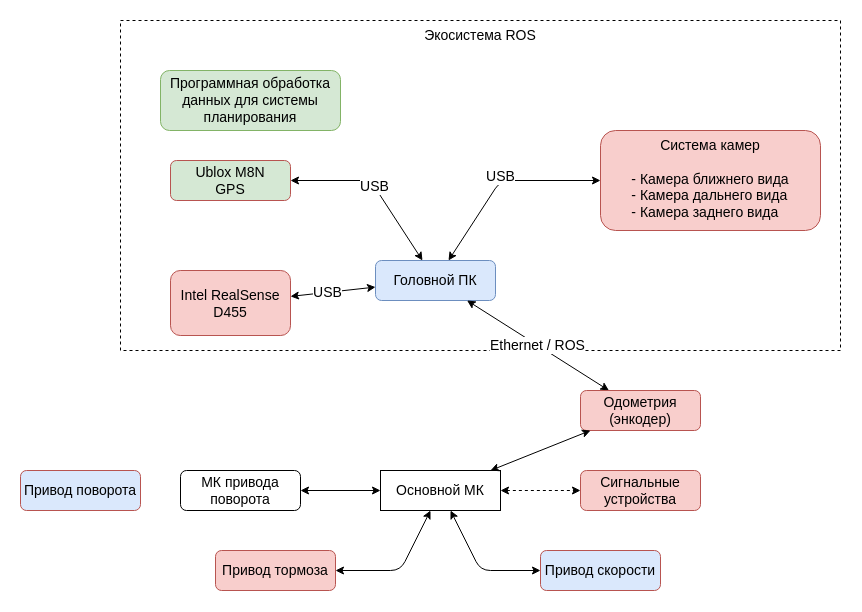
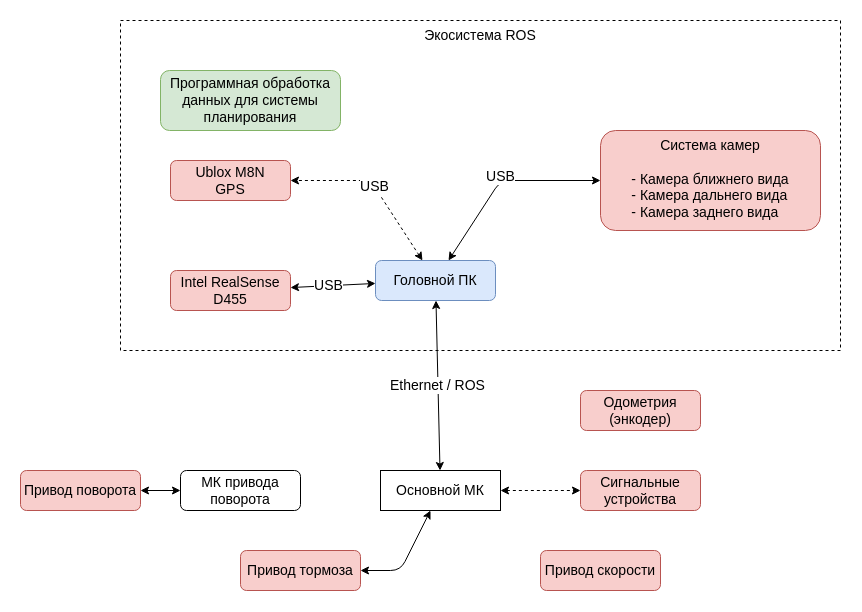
- <mxCell id="22" value="Ublox M8N&lt;br&gt;GPS" style="rounded=1;whiteSpace=wrap;html=1;fontSize=14;fillColor=#d5e8d4;strokeColor=#b85450;" parent="1" vertex="1"><mxGeometry x="170" y="160" width="120" height="40" as="geometry" /></mxCell>
+ <mxCell id="22" value="Ublox M8N&lt;br&gt;GPS" style="rounded=1;whiteSpace=wrap;html=1;fontSize=14;fillColor=#f8cecc;strokeColor=#b85450;" parent="1" vertex="1"><mxGeometry x="170" y="160" width="120" height="40" as="geometry" /></mxCell>
- <mxCell id="23" value="USB" style="endArrow=classic;startArrow=classic;html=1;fontSize=14;" parent="1" source="7" target="22" edge="1"><mxGeometry width="50" height="50" relative="1" as="geometry"><mxPoint x="450" y="280" as="sourcePoint" /><mxPoint x="450" y="80" as="targetPoint" /><Array as="points"><mxPoint x="370" y="180" /></Array></mxGeometry></mxCell>
+ <mxCell id="23" value="USB" style="endArrow=classic;startArrow=classic;html=1;fontSize=14;dashed=1;" parent="1" source="7" target="22" edge="1"><mxGeometry width="50" height="50" relative="1" as="geometry"><mxPoint x="450" y="280" as="sourcePoint" /><mxPoint x="450" y="80" as="targetPoint" /><Array as="points"><mxPoint x="370" y="180" /></Array></mxGeometry></mxCell>
- <mxCell id="20" value="Intel RealSense&lt;br&gt;D455" style="rounded=1;whiteSpace=wrap;html=1;fontSize=14;fillColor=#f8cecc;strokeColor=#b85450;" parent="1" vertex="1"><mxGeometry x="170" y="270" width="120" height="65" as="geometry" /></mxCell>
+ <mxCell id="20" value="Intel RealSense&lt;br&gt;D455" style="rounded=1;whiteSpace=wrap;html=1;fontSize=14;fillColor=#f8cecc;strokeColor=#b85450;" parent="1" vertex="1"><mxGeometry x="170" width="120" height="40" as="geometry" y="270" /></mxCell>
- <mxCell id="8" value="Ethernet / ROS" style="endArrow=classic;startArrow=classic;html=1;fontSize=14;" parent="1" source="7" target="17" edge="1"><mxGeometry width="50" height="50" relative="1" as="geometry"><mxPoint x="467.143" y="480" as="sourcePoint" /><mxPoint x="552.857" y="380" as="targetPoint" /></mxGeometry></mxCell>
+ <mxCell id="8" value="Ethernet / ROS" style="endArrow=classic;startArrow=classic;html=1;fontSize=14;" parent="1" source="7" target="5" edge="1"><mxGeometry width="50" height="50" relative="1" as="geometry"><mxPoint x="467.143" y="480" as="sourcePoint" /><mxPoint x="552.857" y="380" as="targetPoint" /></mxGeometry></mxCell>
- <mxCell id="18" value="" style="endArrow=classic;startArrow=classic;html=1;fontSize=14;" parent="1" source="5" target="17" edge="1"><mxGeometry width="50" height="50" relative="1" as="geometry"><mxPoint x="510" y="500" as="sourcePoint" /><mxPoint x="590" y="500" as="targetPoint" /></mxGeometry></mxCell>
- <mxCell id="13" value="Привод поворота" style="rounded=1;whiteSpace=wrap;html=1;fontSize=14;fillColor=#dae8fc;strokeColor=#b85450;" parent="1" vertex="1"><mxGeometry x="20" y="470" width="120" height="40" as="geometry" /></mxCell>
+ <mxCell id="13" value="Привод поворота" style="rounded=1;whiteSpace=wrap;html=1;fontSize=14;fillColor=#f8cecc;strokeColor=#b85450;" parent="1" vertex="1"><mxGeometry x="20" y="470" width="120" height="40" as="geometry" /></mxCell>
- <mxCell id="14" value="" style="endArrow=classic;startArrow=classic;html=1;fontSize=14;" parent="1" source="6" target="5" edge="1"><mxGeometry width="50" height="50" relative="1" as="geometry"><mxPoint x="467.143" y="480" as="sourcePoint" /><mxPoint x="552.857" y="380" as="targetPoint" /></mxGeometry></mxCell>
+ <mxCell id="14" value="" style="endArrow=classic;startArrow=classic;html=1;fontSize=14;" parent="1" source="6" target="13" edge="1"><mxGeometry width="50" height="50" relative="1" as="geometry"><mxPoint x="467.143" y="480" as="sourcePoint" /><mxPoint x="552.857" y="380" as="targetPoint" /></mxGeometry></mxCell>
- <mxCell id="12" value="" style="endArrow=classic;startArrow=classic;html=1;fontSize=14;" parent="1" source="5" target="11" edge="1"><mxGeometry width="50" height="50" relative="1" as="geometry"><mxPoint x="620" y="610" as="sourcePoint" /><mxPoint x="550" y="600" as="targetPoint" /><Array as="points"><mxPoint x="480" y="570" /></Array></mxGeometry></mxCell>
- <mxCell id="3" value="Привод тормоза" style="rounded=1;whiteSpace=wrap;html=1;fontSize=14;fillColor=#f8cecc;strokeColor=#b85450;" parent="1" vertex="1"><mxGeometry x="215" y="550" width="120" height="40" as="geometry" /></mxCell>
+ <mxCell id="3" value="Привод тормоза" style="rounded=1;whiteSpace=wrap;html=1;fontSize=14;fillColor=#f8cecc;strokeColor=#b85450;" parent="1" vertex="1"><mxGeometry x="240" y="550" width="120" height="40" as="geometry" /></mxCell>
- <mxCell id="11" value="Привод скорости" style="rounded=1;whiteSpace=wrap;html=1;fontSize=14;fillColor=#dae8fc;strokeColor=#b85450;" parent="1" vertex="1"><mxGeometry x="540" y="550" width="120" height="40" as="geometry" /></mxCell>
+ <mxCell id="11" value="Привод скорости" style="rounded=1;whiteSpace=wrap;html=1;fontSize=14;fillColor=#f8cecc;strokeColor=#b85450;" parent="1" vertex="1"><mxGeometry x="540" y="550" width="120" height="40" as="geometry" /></mxCell>
